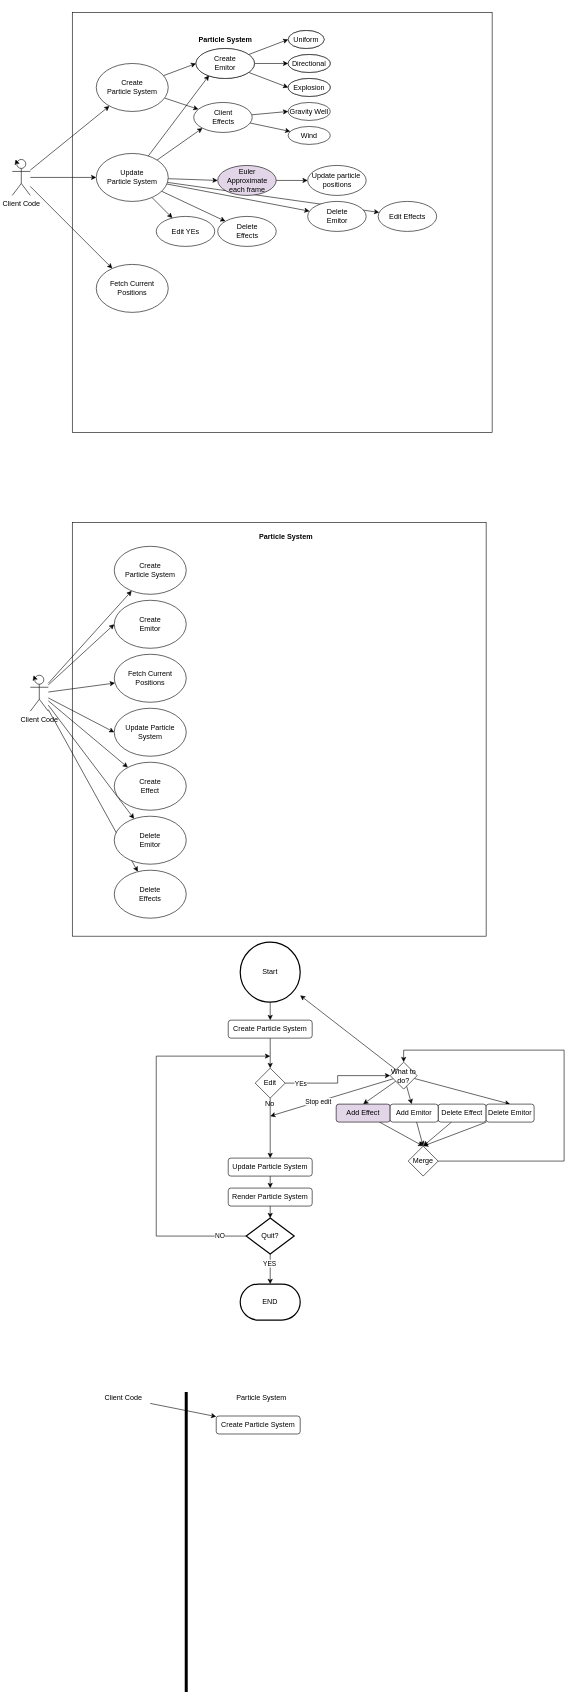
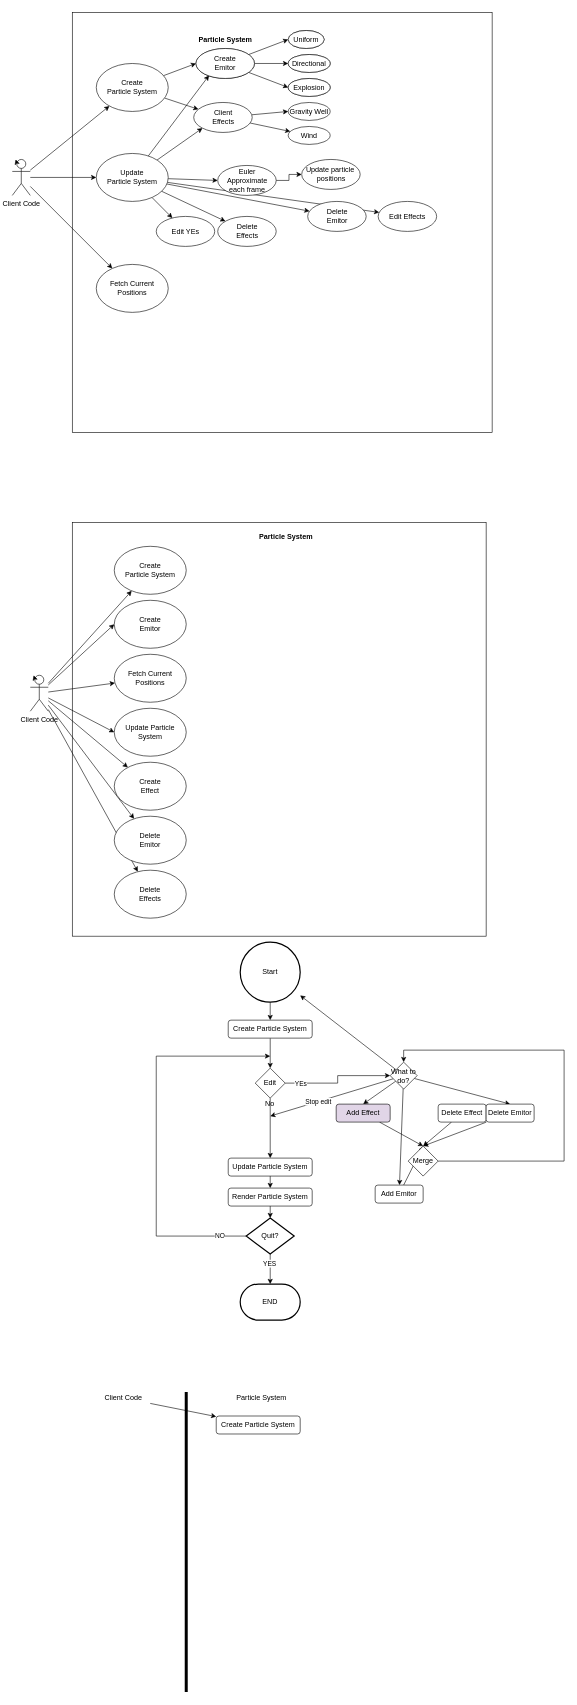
- <mxCell id="28" value="Euler Approximate&lt;br&gt;each frame" style="ellipse;whiteSpace=wrap;html=1;fillColor=#e1d5e7;" vertex="1" parent="1"><mxGeometry x="362.5" y="275" width="97.5" height="50" as="geometry" /></mxCell>
+ <mxCell id="28" value="Euler Approximate&lt;br&gt;each frame" style="ellipse;whiteSpace=wrap;html=1;" vertex="1" parent="1"><mxGeometry x="362.5" y="275" width="97.5" height="50" as="geometry" /></mxCell>
- <mxCell id="29" value="Update particle&amp;nbsp;&lt;br&gt;positions" style="ellipse;whiteSpace=wrap;html=1;" vertex="1" parent="1"><mxGeometry x="512.5" y="275" width="97.5" height="50" as="geometry" /></mxCell>
+ <mxCell id="29" value="Update particle&amp;nbsp;&lt;br&gt;positions" style="ellipse;whiteSpace=wrap;html=1;" vertex="1" parent="1"><mxGeometry x="502.5" y="265" width="97.5" height="50" as="geometry" /></mxCell>
- <mxCell id="93" value="Add Emitor" style="rounded=1;whiteSpace=wrap;html=1;" vertex="1" parent="1"><mxGeometry x="650" y="1840" width="80" height="30" as="geometry" /></mxCell>
+ <mxCell id="93" value="Add Emitor" style="rounded=1;whiteSpace=wrap;html=1;" vertex="1" parent="1"><mxGeometry x="625" y="1975" width="80" height="30" as="geometry" /></mxCell>
